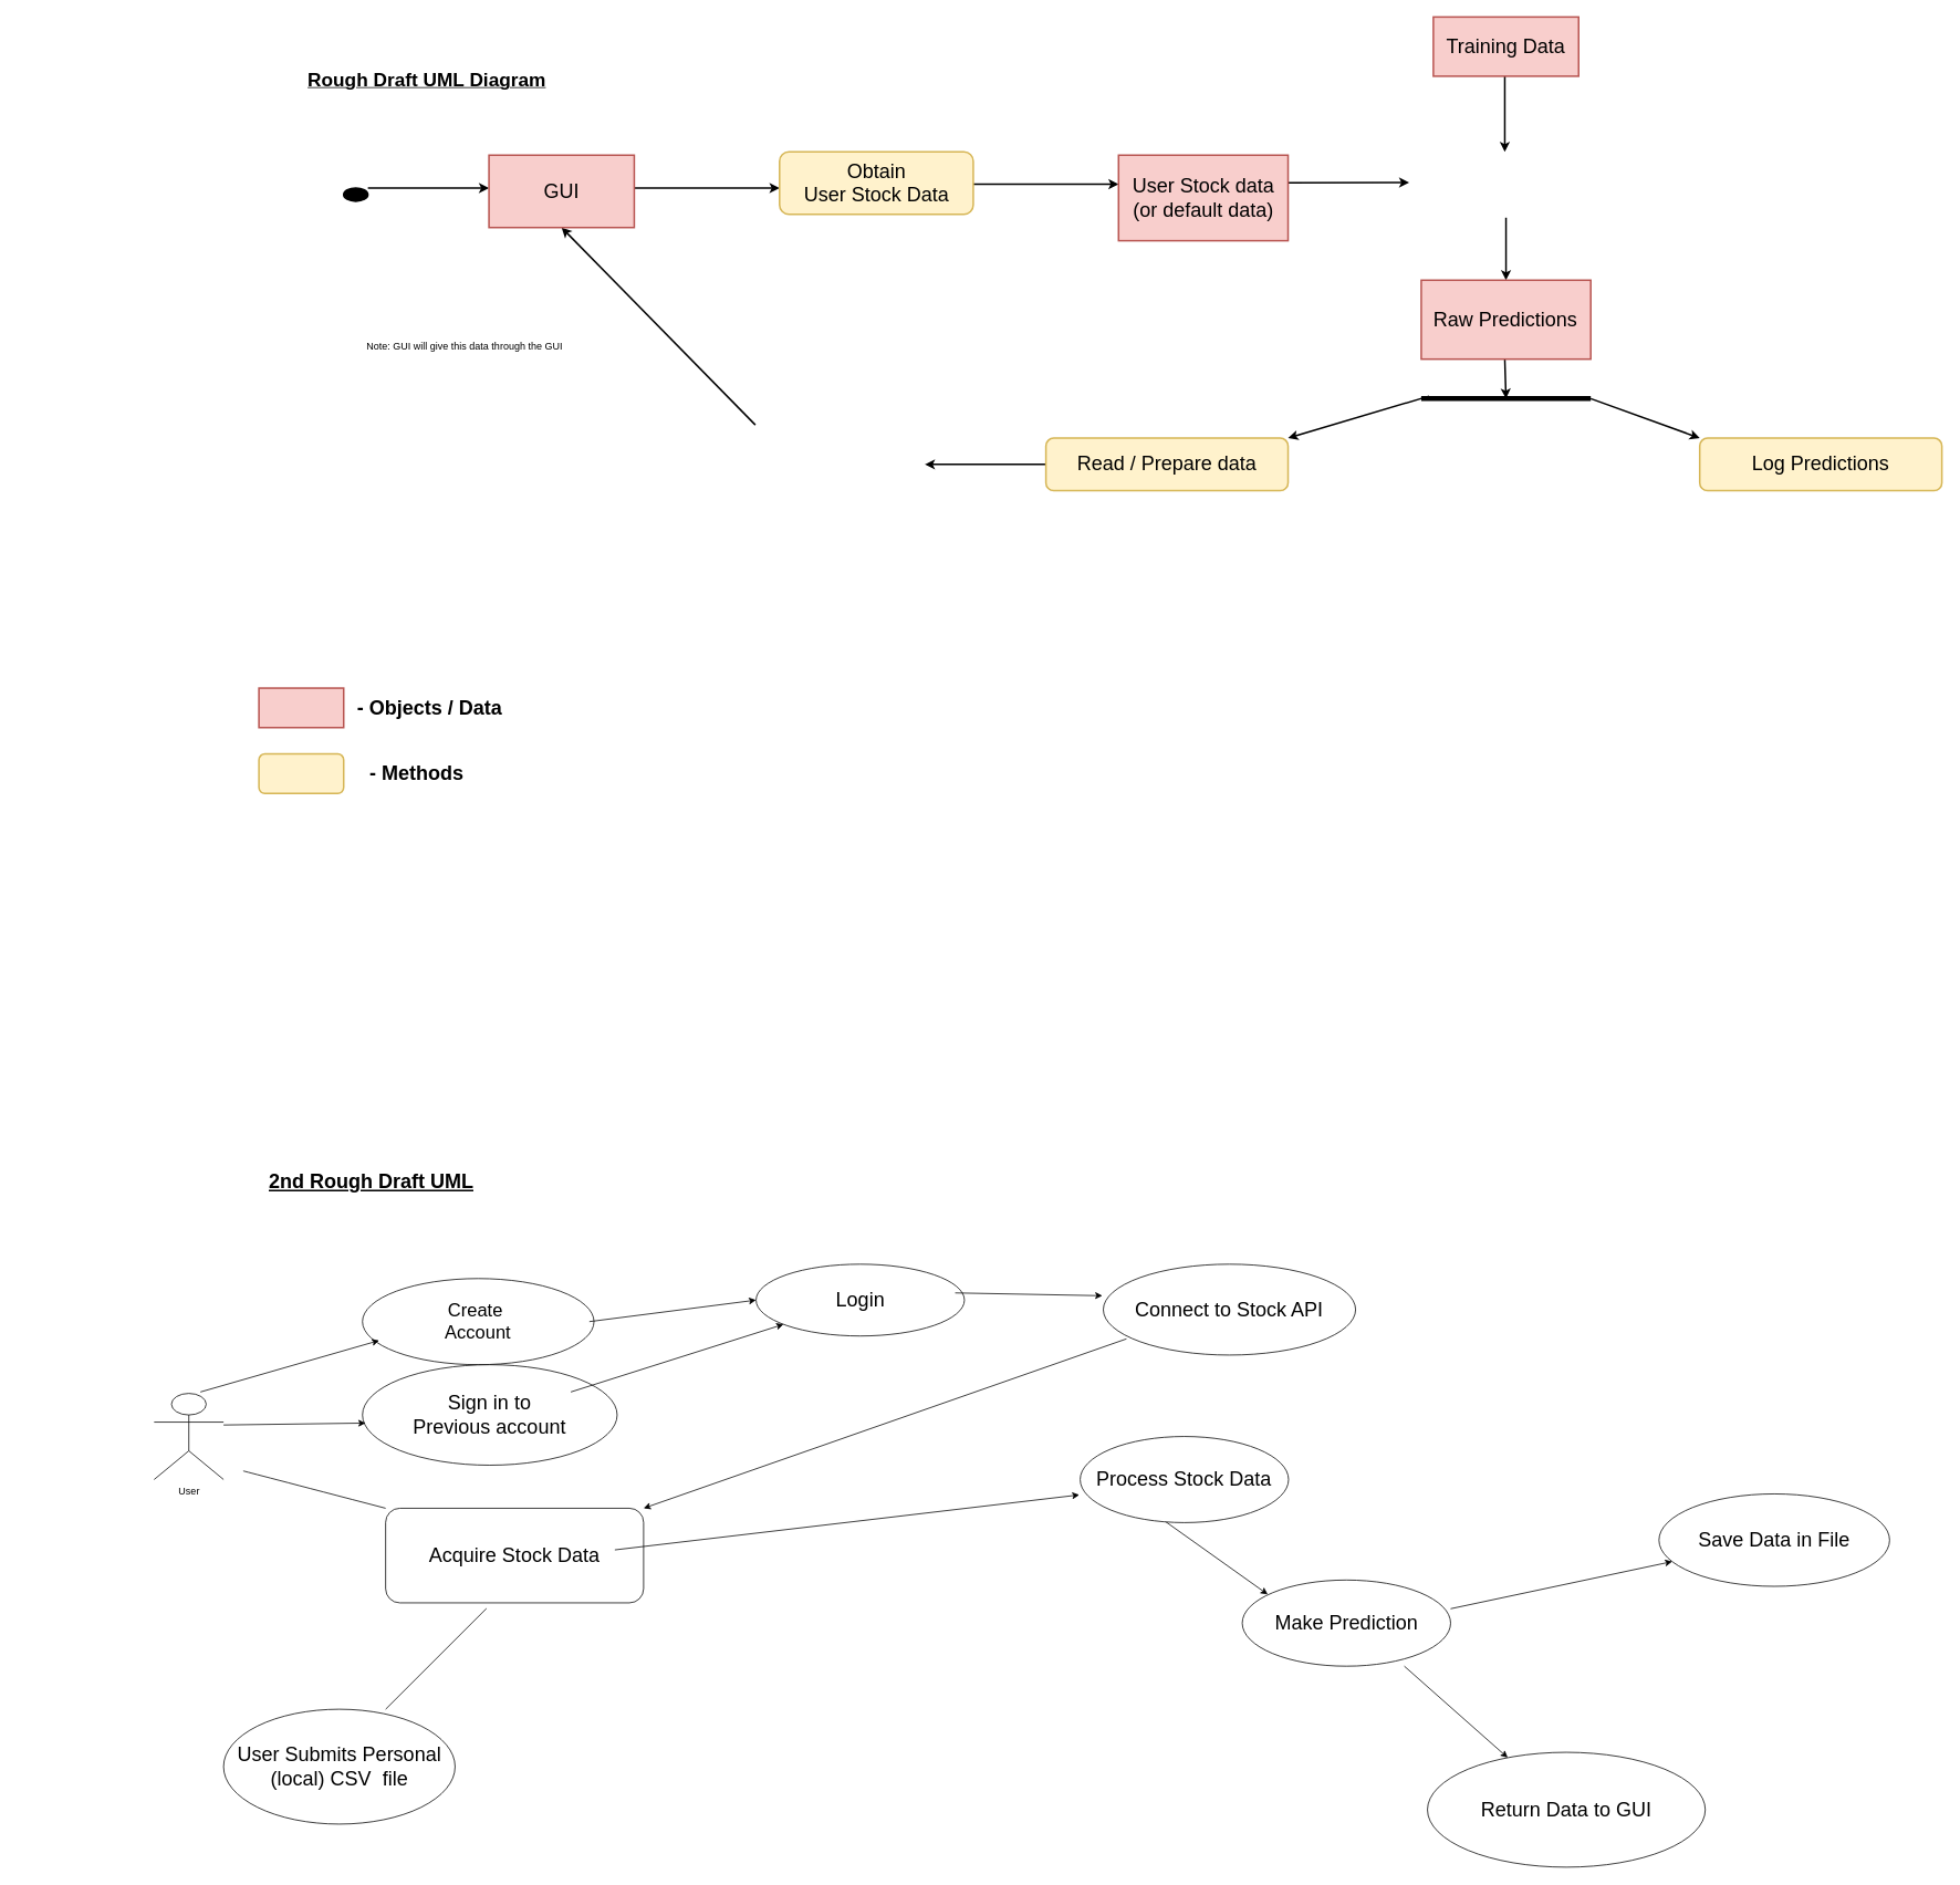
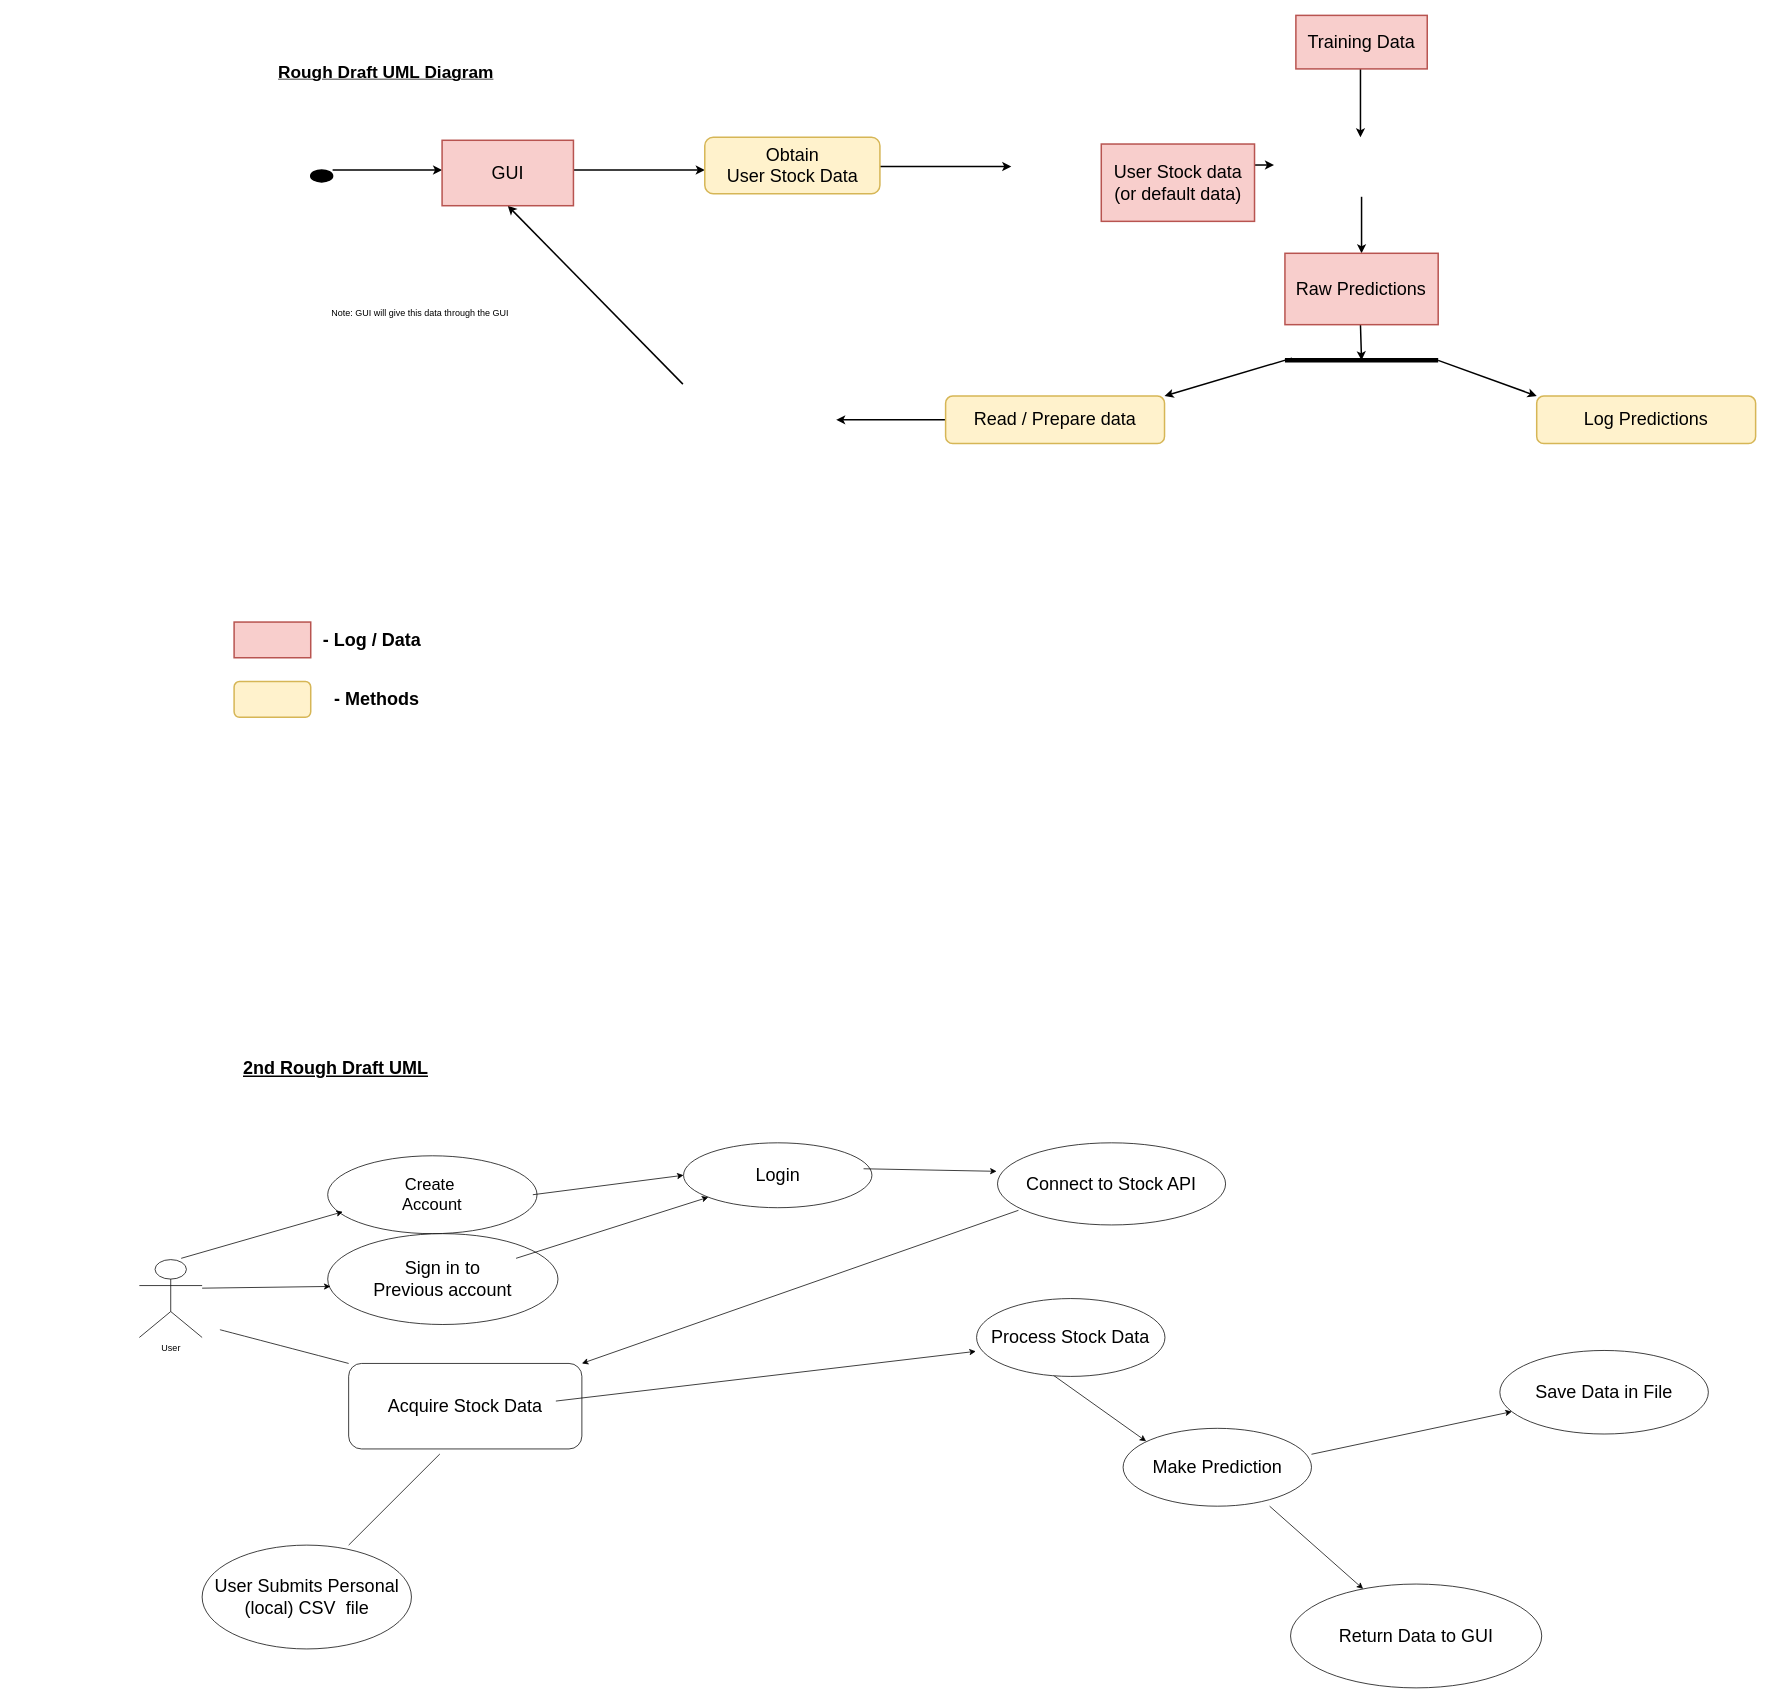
- <mxCell id="23" value="&lt;div style=&quot;font-size: 24px;&quot;&gt;&lt;font style=&quot;font-size: 24px;&quot;&gt;User Stock data (or default data)&lt;br&gt;&lt;/font&gt;&lt;/div&gt;" style="rounded=0;whiteSpace=wrap;html=1;strokeWidth=2;fillColor=#f8cecc;strokeColor=#b85450;" vertex="1" parent="20"><mxGeometry x="1036.242" y="166.541" width="204.329" height="103.097" as="geometry" /></mxCell>
+ <mxCell id="23" value="&lt;div style=&quot;font-size: 24px;&quot;&gt;&lt;font style=&quot;font-size: 24px;&quot;&gt;User Stock data (or default data)&lt;br&gt;&lt;/font&gt;&lt;/div&gt;" style="rounded=0;whiteSpace=wrap;html=1;strokeWidth=2;fillColor=#f8cecc;strokeColor=#b85450;" vertex="1" parent="20"><mxGeometry x="1156.242" y="171.541" width="204.329" height="103.097" as="geometry" /></mxCell>
- <mxCell id="29" value="&lt;div style=&quot;font-size: 24px;&quot; align=&quot;left&quot;&gt;&lt;font style=&quot;font-size: 24px;&quot;&gt;&lt;b&gt;- Objects / Data&lt;br&gt;&lt;/b&gt;&lt;/font&gt;&lt;/div&gt;" style="text;html=1;align=left;verticalAlign=middle;whiteSpace=wrap;rounded=0;strokeWidth=2;" vertex="1" parent="20"><mxGeometry x="116.76" y="808.915" width="335.684" height="47.583" as="geometry" /></mxCell>
+ <mxCell id="29" value="&lt;div style=&quot;font-size: 24px;&quot; align=&quot;left&quot;&gt;&lt;font style=&quot;font-size: 24px;&quot;&gt;&lt;b&gt;- Log / Data&lt;br&gt;&lt;/b&gt;&lt;/font&gt;&lt;/div&gt;" style="text;html=1;align=left;verticalAlign=middle;whiteSpace=wrap;rounded=0;strokeWidth=2;" vertex="1" parent="20"><mxGeometry x="116.76" y="808.915" width="335.684" height="47.583" as="geometry" /></mxCell>
